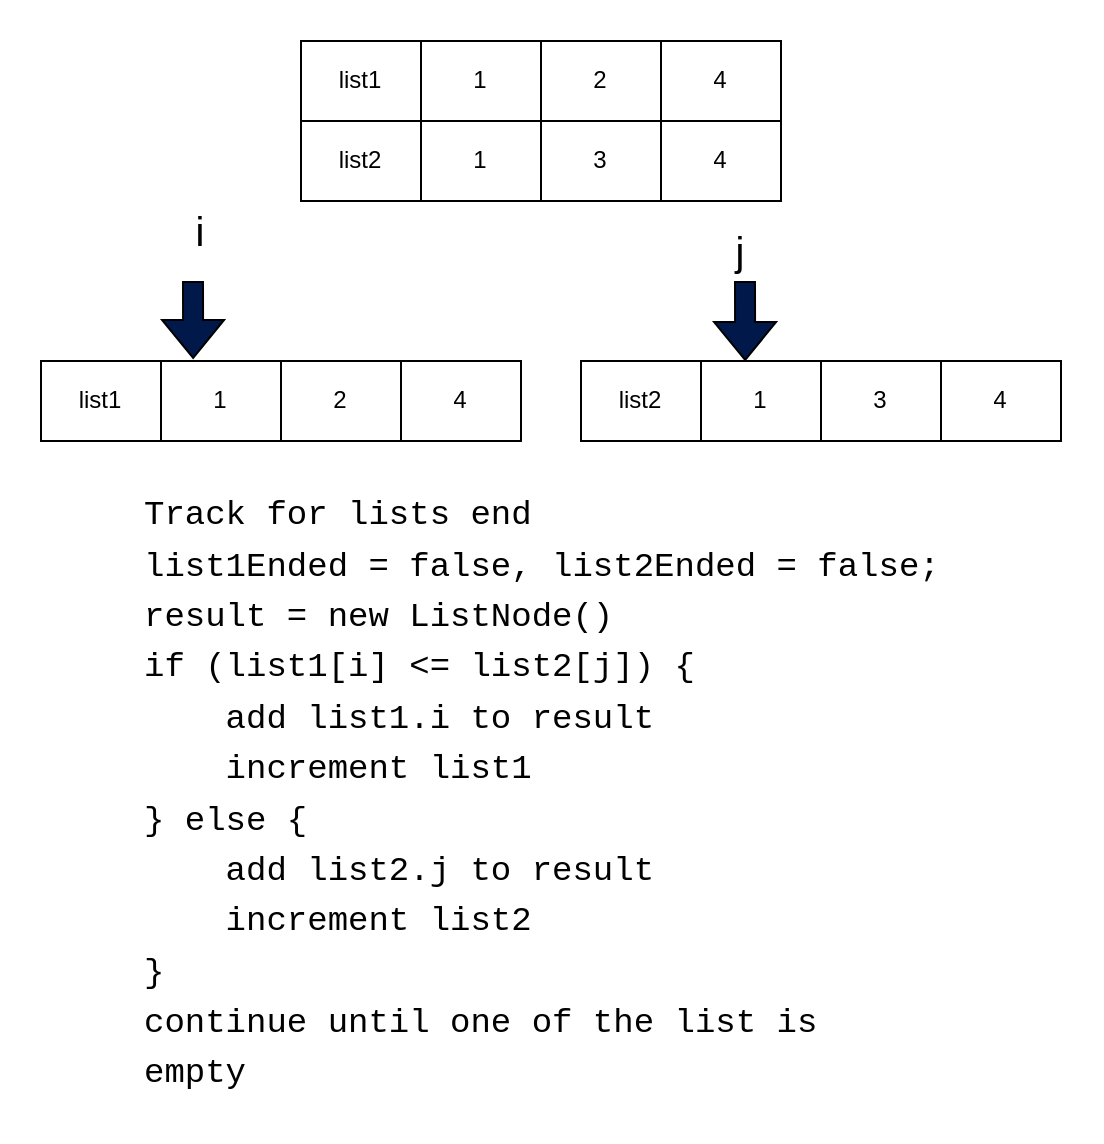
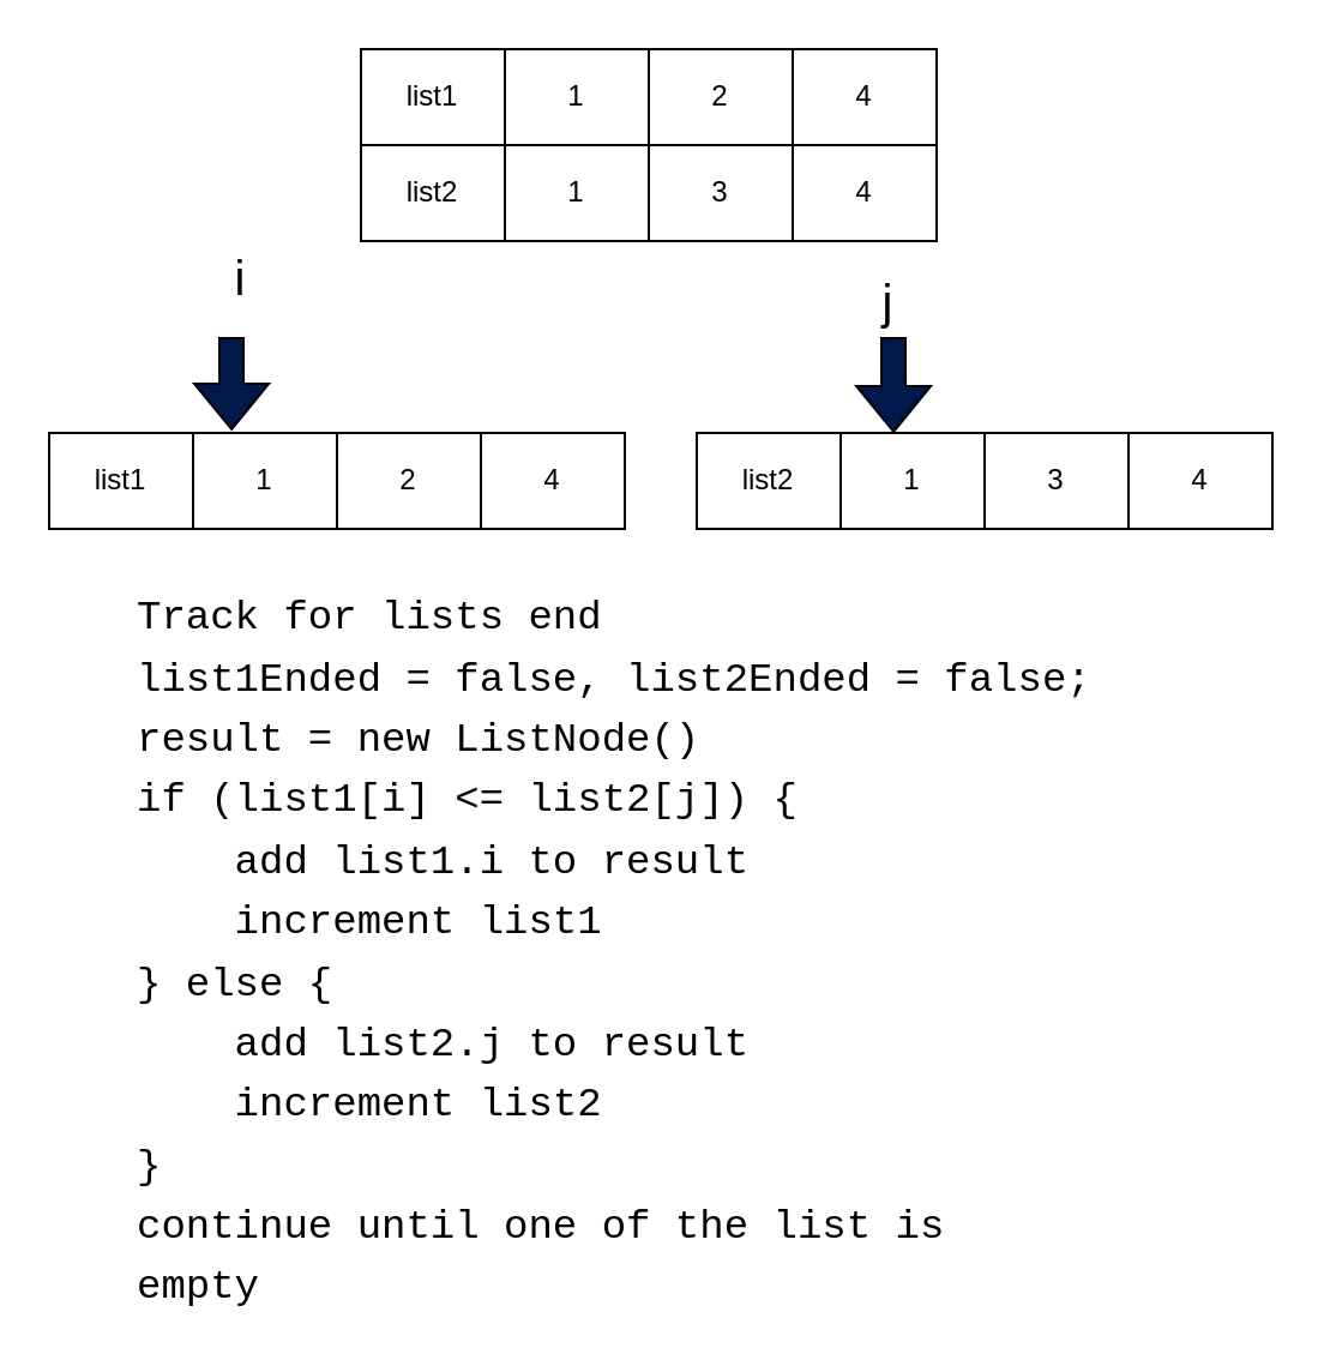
- <mxCell id="29" value="&lt;font face=&quot;Courier New&quot; style=&quot;font-size: 17px;&quot;&gt;Track for lists end&lt;br&gt;list1Ended = false, list2Ended = false;&lt;br&gt;result = new ListNode()&lt;br&gt;if (list1[i] &amp;lt;= list2[j]) {&lt;br&gt;&amp;nbsp; &amp;nbsp; add list1.i to result&lt;br&gt;&amp;nbsp; &amp;nbsp; increment list1&lt;br&gt;} else {&lt;br&gt;&amp;nbsp; &amp;nbsp; add list2.j to result&lt;br&gt;&amp;nbsp; &amp;nbsp; increment list2&lt;br&gt;}&lt;br&gt;continue until one of the list is &lt;br&gt;empty&lt;br&gt;&lt;/font&gt;" style="text;html=1;strokeColor=none;fillColor=none;align=left;verticalAlign=middle;whiteSpace=wrap;rounded=0;fontSize=20;" vertex="1" parent="1"><mxGeometry x="70" y="240" width="410" height="310" as="geometry" /></mxCell>
+ <mxCell id="29" value="&lt;font face=&quot;Courier New&quot; style=&quot;font-size: 17px;&quot;&gt;Track for lists end&lt;br&gt;list1Ended = false, list2Ended = false;&lt;br&gt;result = new ListNode()&lt;br&gt;if (list1[i] &amp;lt;= list2[j]) {&lt;br&gt;&amp;nbsp; &amp;nbsp; add list1.i to result&lt;br&gt;&amp;nbsp; &amp;nbsp; increment list1&lt;br&gt;} else {&lt;br&gt;&amp;nbsp; &amp;nbsp; add list2.j to result&lt;br&gt;&amp;nbsp; &amp;nbsp; increment list2&lt;br&gt;}&lt;br&gt;continue until one of the list is &lt;br&gt;empty&lt;br&gt;&lt;/font&gt;" style="text;html=1;strokeColor=none;fillColor=none;align=left;verticalAlign=middle;whiteSpace=wrap;rounded=0;fontSize=20;" vertex="1" parent="1"><mxGeometry x="55" y="240" width="410" height="310" as="geometry" /></mxCell>
